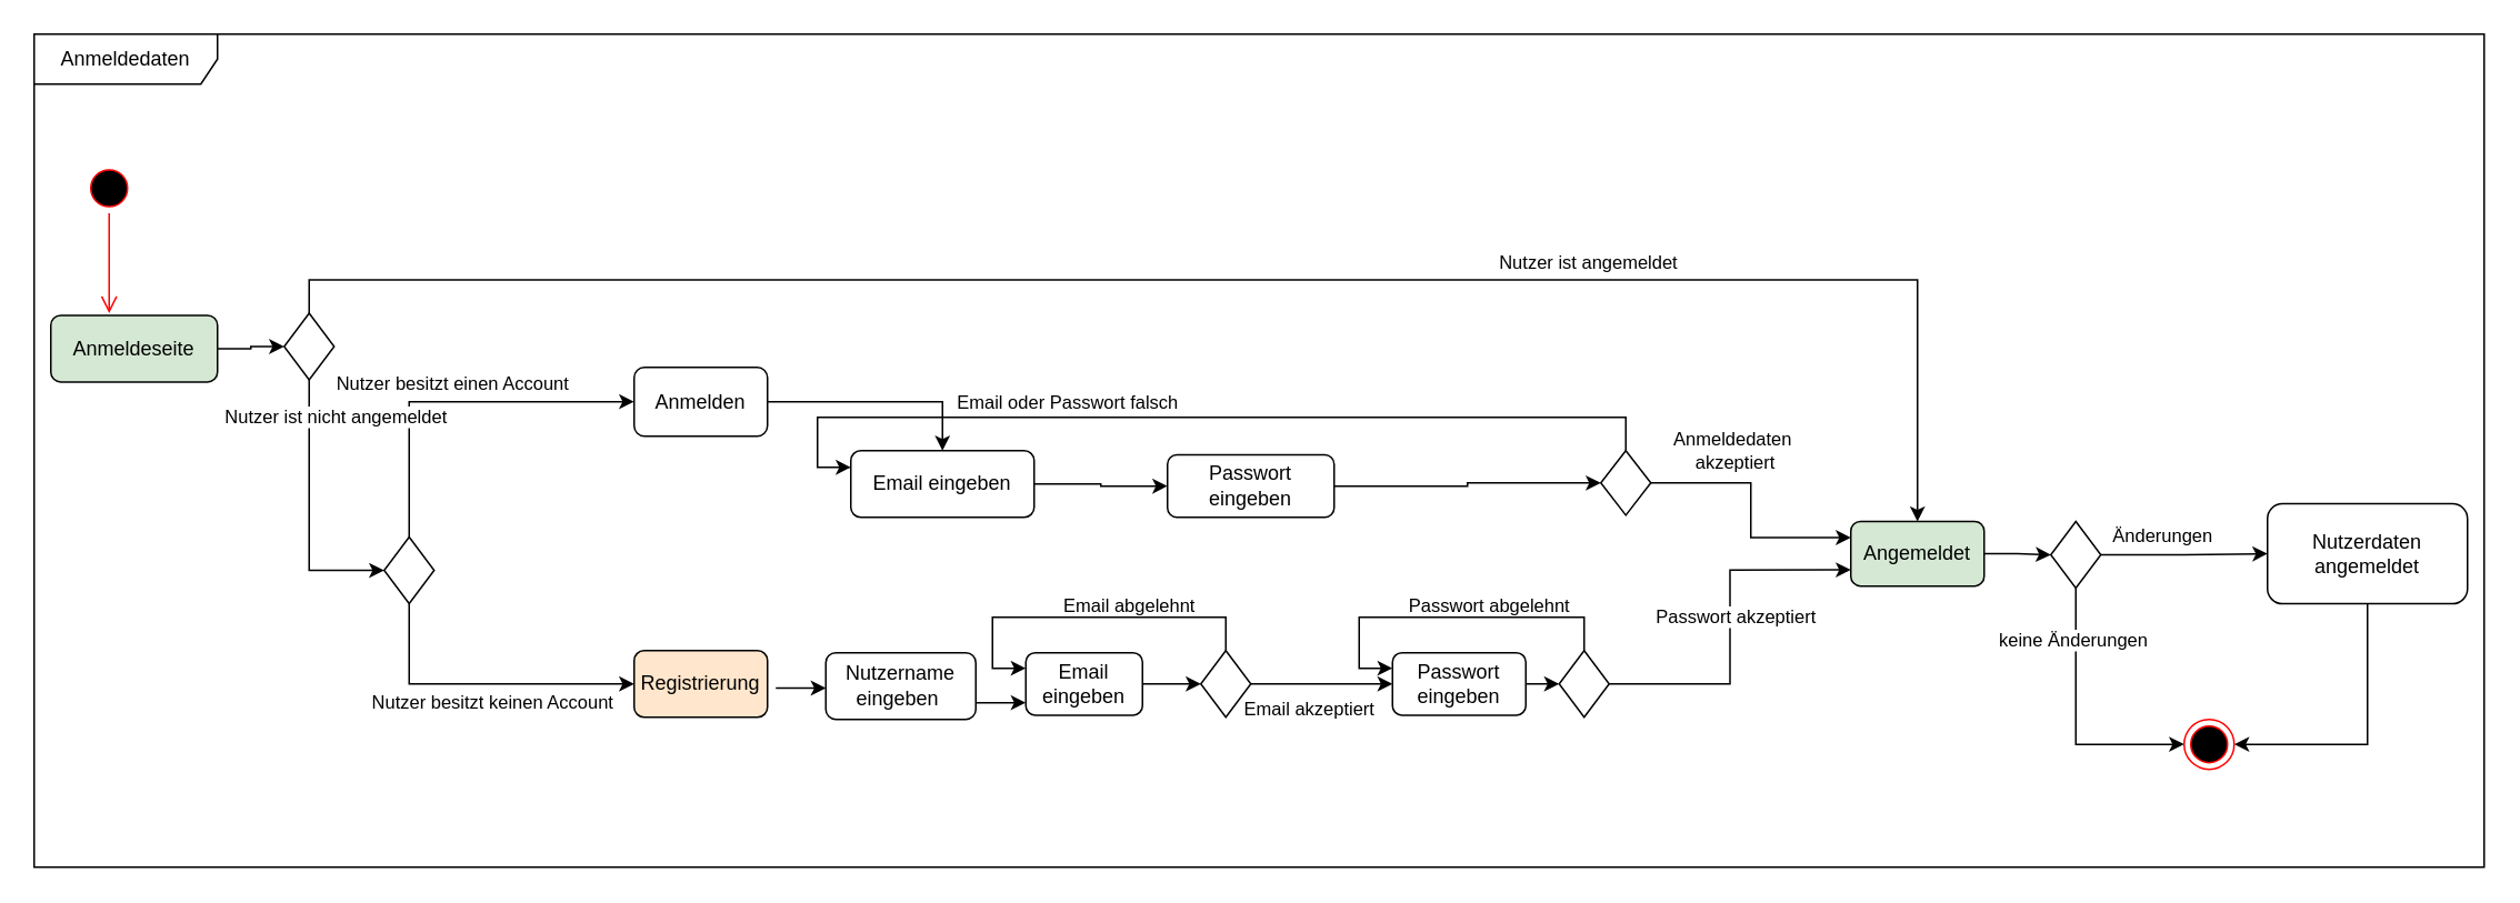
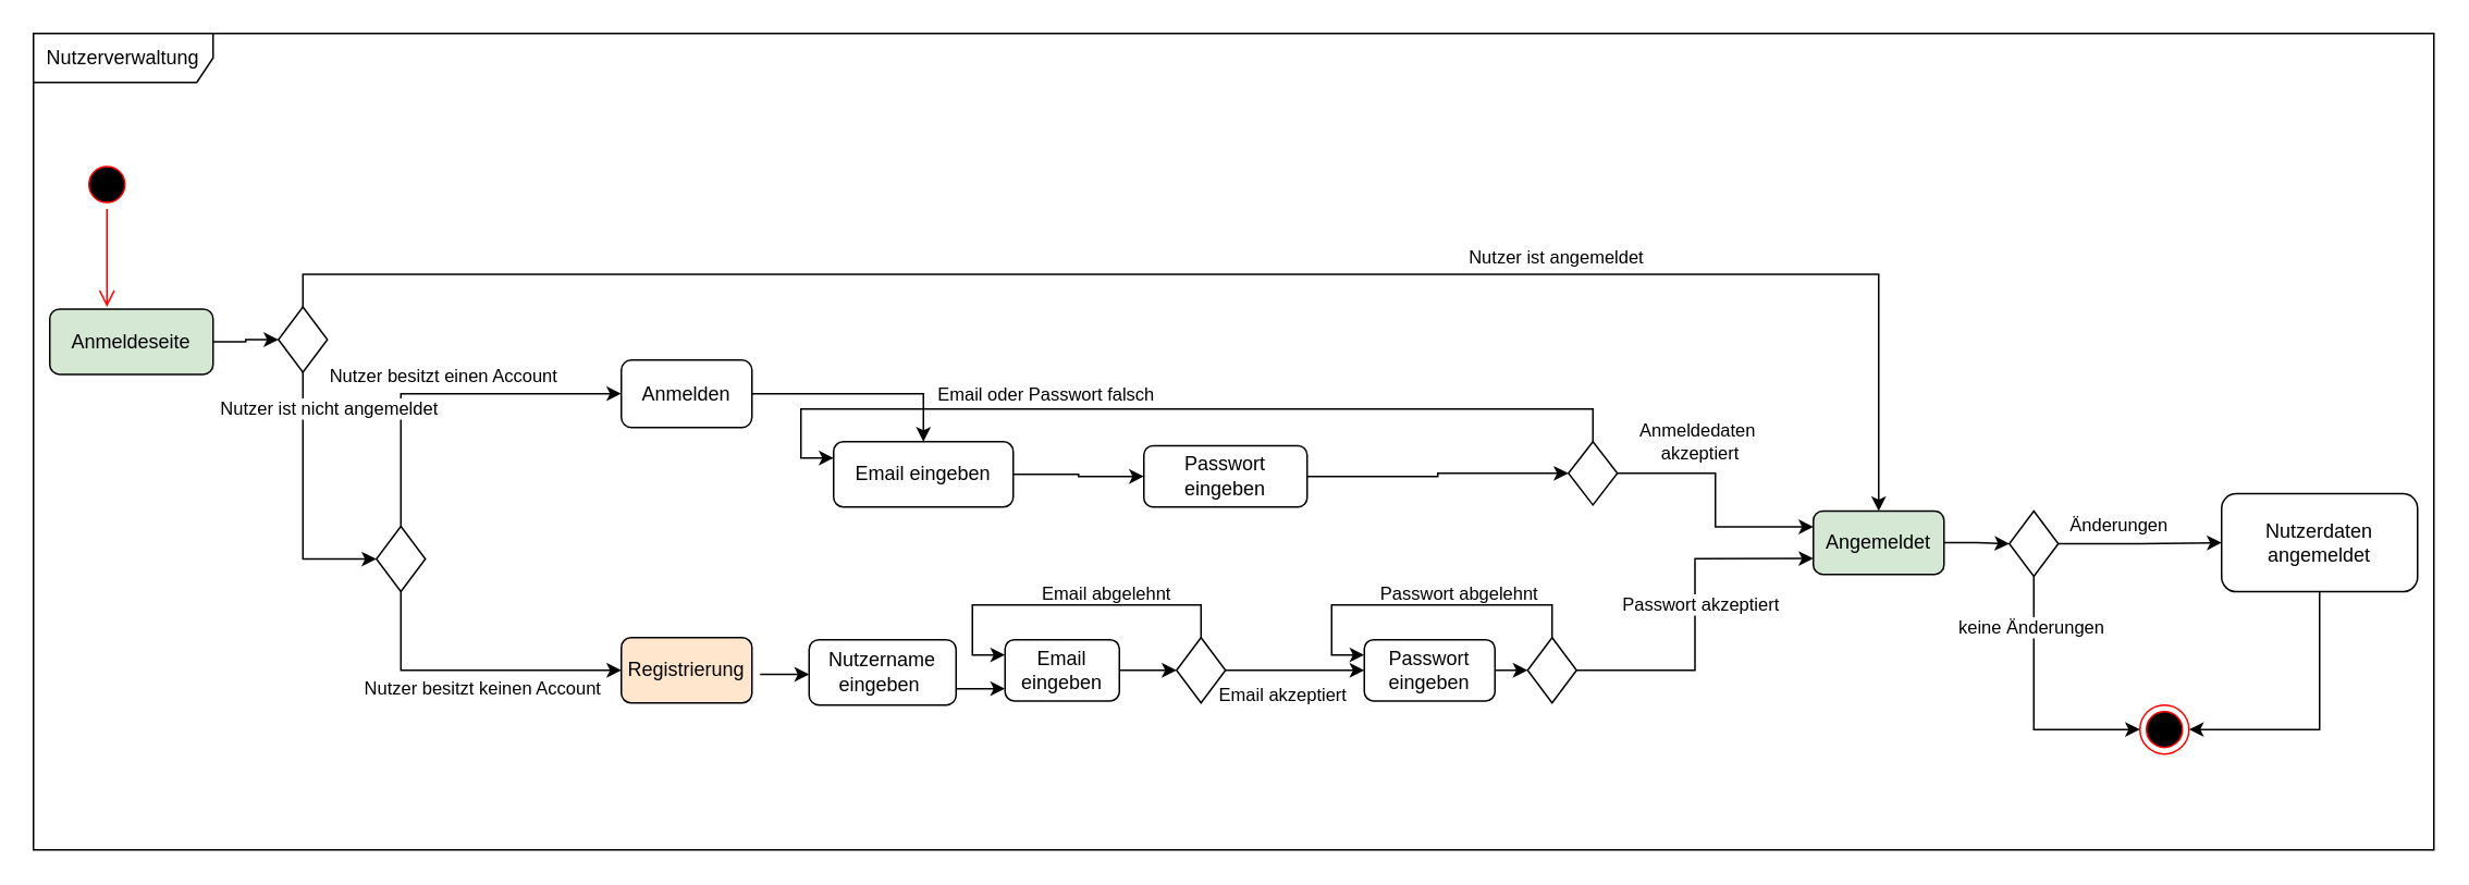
- <mxCell id="6" value="Anmeldedaten" style="shape=umlFrame;whiteSpace=wrap;html=1;pointerEvents=0;width=110;height=30;" parent="1" vertex="1"><mxGeometry x="20" y="20" width="1470" height="500" as="geometry" /></mxCell>
+ <mxCell id="6" value="Nutzerverwaltung" style="shape=umlFrame;whiteSpace=wrap;html=1;pointerEvents=0;width=110;height=30;" parent="1" vertex="1"><mxGeometry x="20" y="20" width="1470" height="500" as="geometry" /></mxCell>
